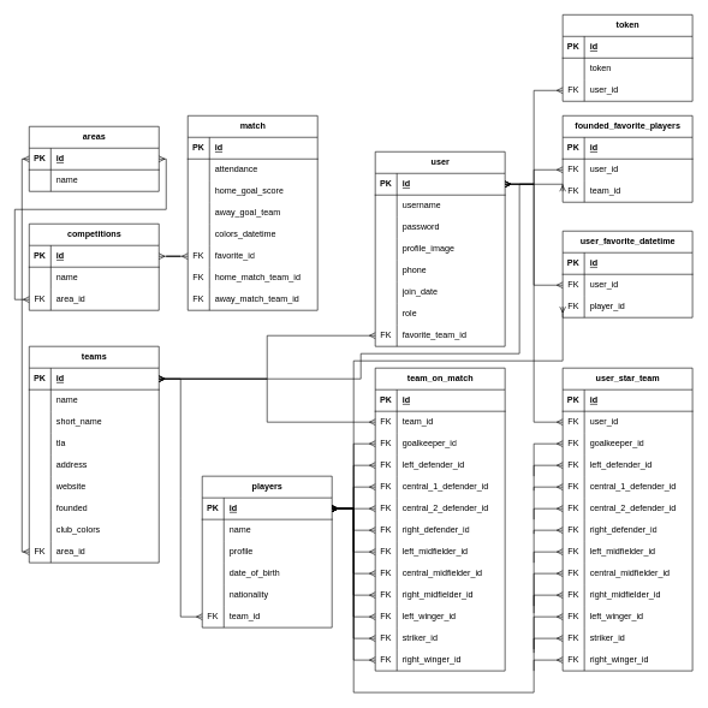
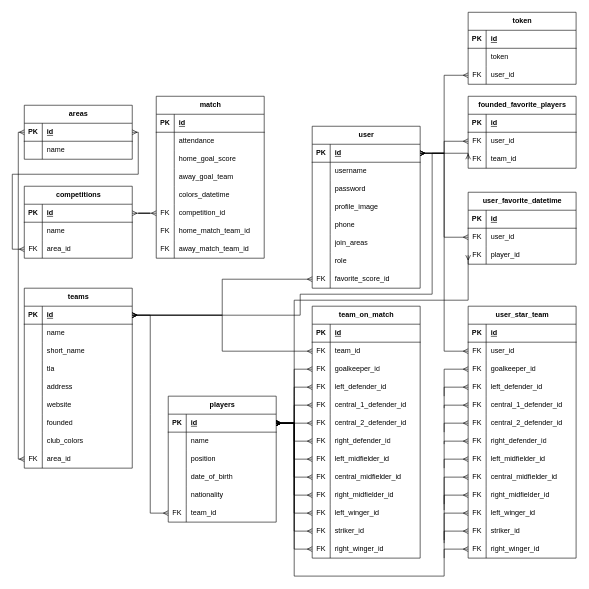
- <mxCell id="38" value="favorite_id" style="shape=partialRectangle;connectable=0;fillColor=none;top=0;left=0;bottom=0;right=0;align=left;spacingLeft=6;overflow=hidden;whiteSpace=wrap;html=1;" vertex="1" parent="36"><mxGeometry x="30" width="150" height="30" as="geometry"><mxRectangle width="150" height="30" as="alternateBounds" /></mxGeometry></mxCell>
+ <mxCell id="38" value="competition_id" style="shape=partialRectangle;connectable=0;fillColor=none;top=0;left=0;bottom=0;right=0;align=left;spacingLeft=6;overflow=hidden;whiteSpace=wrap;html=1;" vertex="1" parent="36"><mxGeometry x="30" width="150" height="30" as="geometry"><mxRectangle width="150" height="30" as="alternateBounds" /></mxGeometry></mxCell>
- <mxCell id="165" value="join_date" style="shape=partialRectangle;connectable=0;fillColor=none;top=0;left=0;bottom=0;right=0;align=left;spacingLeft=6;overflow=hidden;whiteSpace=wrap;html=1;" vertex="1" parent="163"><mxGeometry x="30" width="150" height="30" as="geometry"><mxRectangle width="150" height="30" as="alternateBounds" /></mxGeometry></mxCell>
+ <mxCell id="165" value="join_areas" style="shape=partialRectangle;connectable=0;fillColor=none;top=0;left=0;bottom=0;right=0;align=left;spacingLeft=6;overflow=hidden;whiteSpace=wrap;html=1;" vertex="1" parent="163"><mxGeometry x="30" width="150" height="30" as="geometry"><mxRectangle width="150" height="30" as="alternateBounds" /></mxGeometry></mxCell>
- <mxCell id="171" value="favorite_team_id" style="shape=partialRectangle;connectable=0;fillColor=none;top=0;left=0;bottom=0;right=0;align=left;spacingLeft=6;overflow=hidden;whiteSpace=wrap;html=1;" vertex="1" parent="169"><mxGeometry x="30" width="150" height="30" as="geometry"><mxRectangle width="150" height="30" as="alternateBounds" /></mxGeometry></mxCell>
+ <mxCell id="171" value="favorite_score_id" style="shape=partialRectangle;connectable=0;fillColor=none;top=0;left=0;bottom=0;right=0;align=left;spacingLeft=6;overflow=hidden;whiteSpace=wrap;html=1;" vertex="1" parent="169"><mxGeometry x="30" width="150" height="30" as="geometry"><mxRectangle width="150" height="30" as="alternateBounds" /></mxGeometry></mxCell>
- <mxCell id="54" value="profile" style="shape=partialRectangle;connectable=0;fillColor=none;top=0;left=0;bottom=0;right=0;align=left;spacingLeft=6;overflow=hidden;whiteSpace=wrap;html=1;" vertex="1" parent="52"><mxGeometry x="30" width="150" height="30" as="geometry"><mxRectangle width="150" height="30" as="alternateBounds" /></mxGeometry></mxCell>
+ <mxCell id="54" value="position" style="shape=partialRectangle;connectable=0;fillColor=none;top=0;left=0;bottom=0;right=0;align=left;spacingLeft=6;overflow=hidden;whiteSpace=wrap;html=1;" vertex="1" parent="52"><mxGeometry x="30" width="150" height="30" as="geometry"><mxRectangle width="150" height="30" as="alternateBounds" /></mxGeometry></mxCell>
